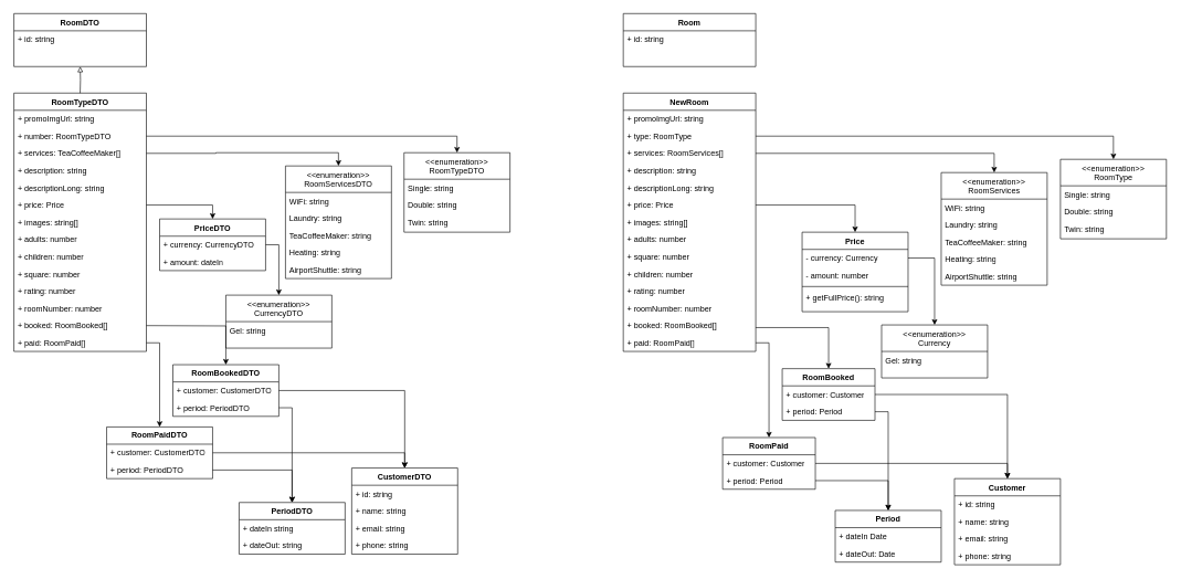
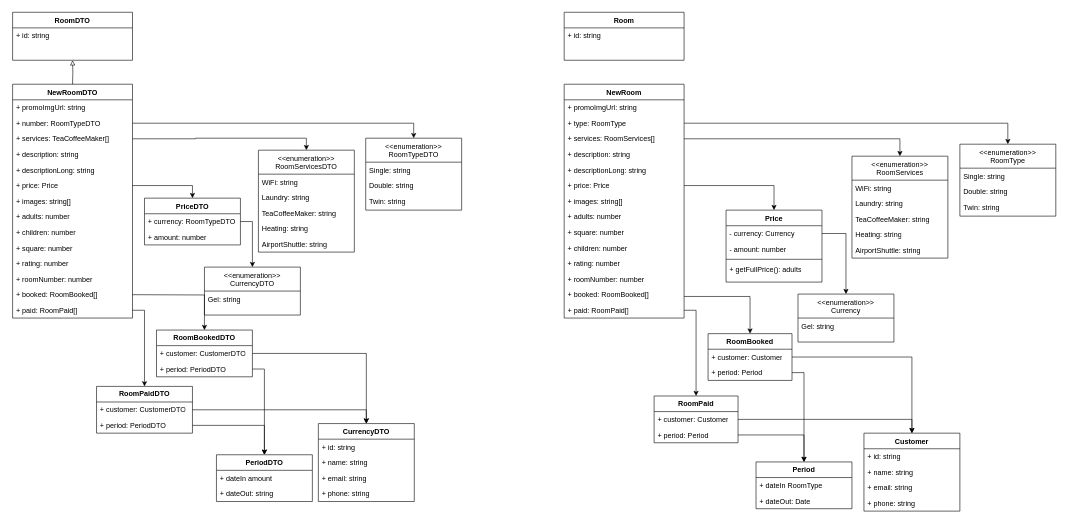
- <mxCell id="51" value="RoomTypeDTO" style="swimlane;fontStyle=1;align=center;verticalAlign=top;childLayout=stackLayout;horizontal=1;startSize=26;horizontalStack=0;resizeParent=1;resizeLast=0;collapsible=1;marginBottom=0;rounded=0;shadow=0;strokeWidth=1;fillColor=default;" parent="1" vertex="1"><mxGeometry x="20" y="140" width="200" height="390" as="geometry"><mxRectangle x="230" y="140" width="160" height="26" as="alternateBounds" /></mxGeometry></mxCell>
+ <mxCell id="51" value="NewRoomDTO" style="swimlane;fontStyle=1;align=center;verticalAlign=top;childLayout=stackLayout;horizontal=1;startSize=26;horizontalStack=0;resizeParent=1;resizeLast=0;collapsible=1;marginBottom=0;rounded=0;shadow=0;strokeWidth=1;fillColor=default;" parent="1" vertex="1"><mxGeometry x="20" y="140" width="200" height="390" as="geometry"><mxRectangle x="230" y="140" width="160" height="26" as="alternateBounds" /></mxGeometry></mxCell>
- <mxCell id="69" value="+ currency: CurrencyDTO" style="text;strokeColor=none;fillColor=none;align=left;verticalAlign=top;spacingLeft=4;spacingRight=4;overflow=hidden;rotatable=0;points=[[0,0.5],[1,0.5]];portConstraint=eastwest;whiteSpace=wrap;html=1;" parent="68" vertex="1"><mxGeometry y="26" width="160" height="26" as="geometry" /></mxCell>
+ <mxCell id="69" value="+ currency: RoomTypeDTO" style="text;strokeColor=none;fillColor=none;align=left;verticalAlign=top;spacingLeft=4;spacingRight=4;overflow=hidden;rotatable=0;points=[[0,0.5],[1,0.5]];portConstraint=eastwest;whiteSpace=wrap;html=1;" parent="68" vertex="1"><mxGeometry y="26" width="160" height="26" as="geometry" /></mxCell>
- <mxCell id="70" value="+ amount: dateIn" style="text;strokeColor=none;fillColor=none;align=left;verticalAlign=top;spacingLeft=4;spacingRight=4;overflow=hidden;rotatable=0;points=[[0,0.5],[1,0.5]];portConstraint=eastwest;whiteSpace=wrap;html=1;" parent="68" vertex="1"><mxGeometry y="52" width="160" height="26" as="geometry" /></mxCell>
+ <mxCell id="70" value="+ amount: number" style="text;strokeColor=none;fillColor=none;align=left;verticalAlign=top;spacingLeft=4;spacingRight=4;overflow=hidden;rotatable=0;points=[[0,0.5],[1,0.5]];portConstraint=eastwest;whiteSpace=wrap;html=1;" parent="68" vertex="1"><mxGeometry y="52" width="160" height="26" as="geometry" /></mxCell>
- <mxCell id="40" value="+ getFullPrice(): string" style="text;strokeColor=none;fillColor=none;align=left;verticalAlign=top;spacingLeft=4;spacingRight=4;overflow=hidden;rotatable=0;points=[[0,0.5],[1,0.5]];portConstraint=eastwest;whiteSpace=wrap;html=1;" parent="36" vertex="1"><mxGeometry y="86" width="160" height="34" as="geometry" /></mxCell>
+ <mxCell id="40" value="+ getFullPrice(): adults" style="text;strokeColor=none;fillColor=none;align=left;verticalAlign=top;spacingLeft=4;spacingRight=4;overflow=hidden;rotatable=0;points=[[0,0.5],[1,0.5]];portConstraint=eastwest;whiteSpace=wrap;html=1;" parent="36" vertex="1"><mxGeometry y="86" width="160" height="34" as="geometry" /></mxCell>
- <mxCell id="92" value="CustomerDTO" style="swimlane;fontStyle=1;align=center;verticalAlign=top;childLayout=stackLayout;horizontal=1;startSize=26;horizontalStack=0;resizeParent=1;resizeLast=0;collapsible=1;marginBottom=0;rounded=0;shadow=0;strokeWidth=1;" vertex="1" parent="1"><mxGeometry x="530" y="706" width="160" height="130" as="geometry"><mxRectangle x="550" y="140" width="160" height="26" as="alternateBounds" /></mxGeometry></mxCell>
+ <mxCell id="92" value="CurrencyDTO" style="swimlane;fontStyle=1;align=center;verticalAlign=top;childLayout=stackLayout;horizontal=1;startSize=26;horizontalStack=0;resizeParent=1;resizeLast=0;collapsible=1;marginBottom=0;rounded=0;shadow=0;strokeWidth=1;" vertex="1" parent="1"><mxGeometry x="530" y="706" width="160" height="130" as="geometry"><mxRectangle x="550" y="140" width="160" height="26" as="alternateBounds" /></mxGeometry></mxCell>
- <mxCell id="108" value="+ dateIn string&amp;nbsp;" style="text;strokeColor=none;fillColor=none;align=left;verticalAlign=top;spacingLeft=4;spacingRight=4;overflow=hidden;rotatable=0;points=[[0,0.5],[1,0.5]];portConstraint=eastwest;whiteSpace=wrap;html=1;" vertex="1" parent="107"><mxGeometry y="26" width="160" height="26" as="geometry" /></mxCell>
+ <mxCell id="108" value="+ dateIn amount&amp;nbsp;" style="text;strokeColor=none;fillColor=none;align=left;verticalAlign=top;spacingLeft=4;spacingRight=4;overflow=hidden;rotatable=0;points=[[0,0.5],[1,0.5]];portConstraint=eastwest;whiteSpace=wrap;html=1;" vertex="1" parent="107"><mxGeometry y="26" width="160" height="26" as="geometry" /></mxCell>
- <mxCell id="113" value="+ dateIn Date&amp;nbsp;" style="text;strokeColor=none;fillColor=none;align=left;verticalAlign=top;spacingLeft=4;spacingRight=4;overflow=hidden;rotatable=0;points=[[0,0.5],[1,0.5]];portConstraint=eastwest;whiteSpace=wrap;html=1;" vertex="1" parent="112"><mxGeometry y="26" width="160" height="26" as="geometry" /></mxCell>
+ <mxCell id="113" value="+ dateIn RoomType&amp;nbsp;" style="text;strokeColor=none;fillColor=none;align=left;verticalAlign=top;spacingLeft=4;spacingRight=4;overflow=hidden;rotatable=0;points=[[0,0.5],[1,0.5]];portConstraint=eastwest;whiteSpace=wrap;html=1;" vertex="1" parent="112"><mxGeometry y="26" width="160" height="26" as="geometry" /></mxCell>
